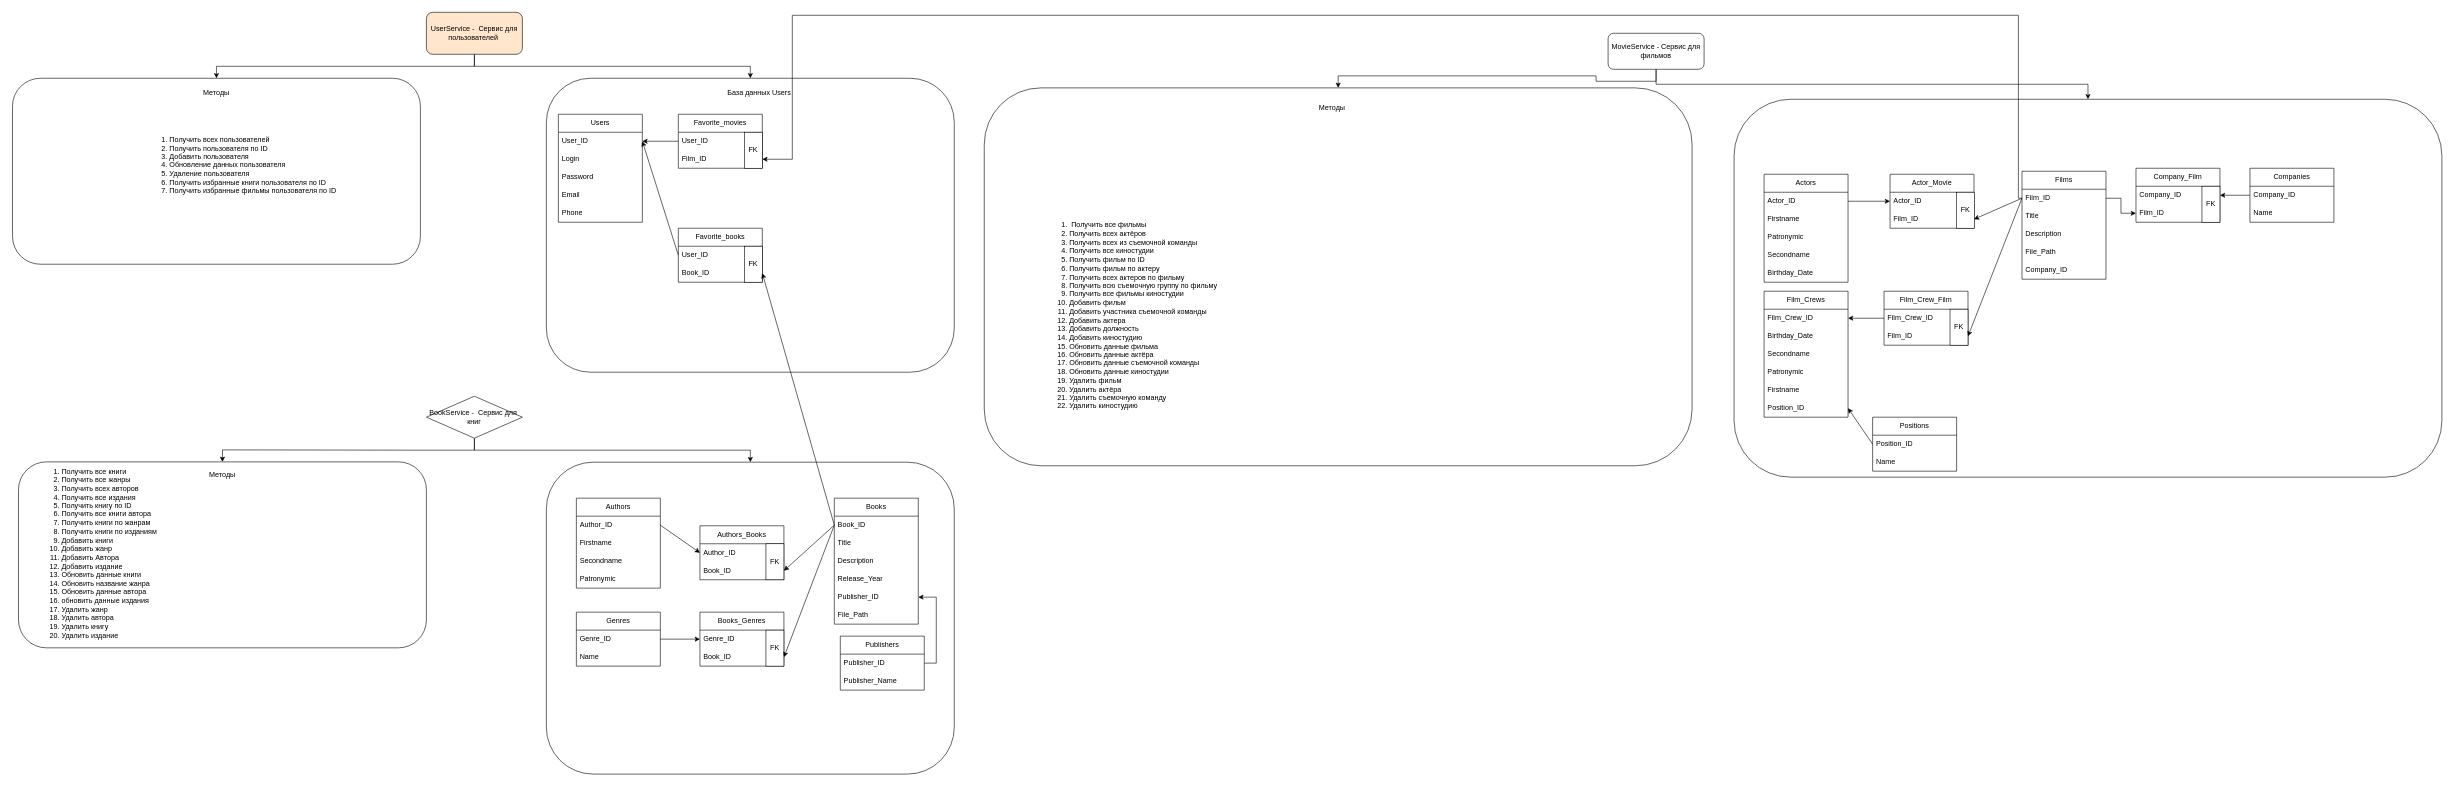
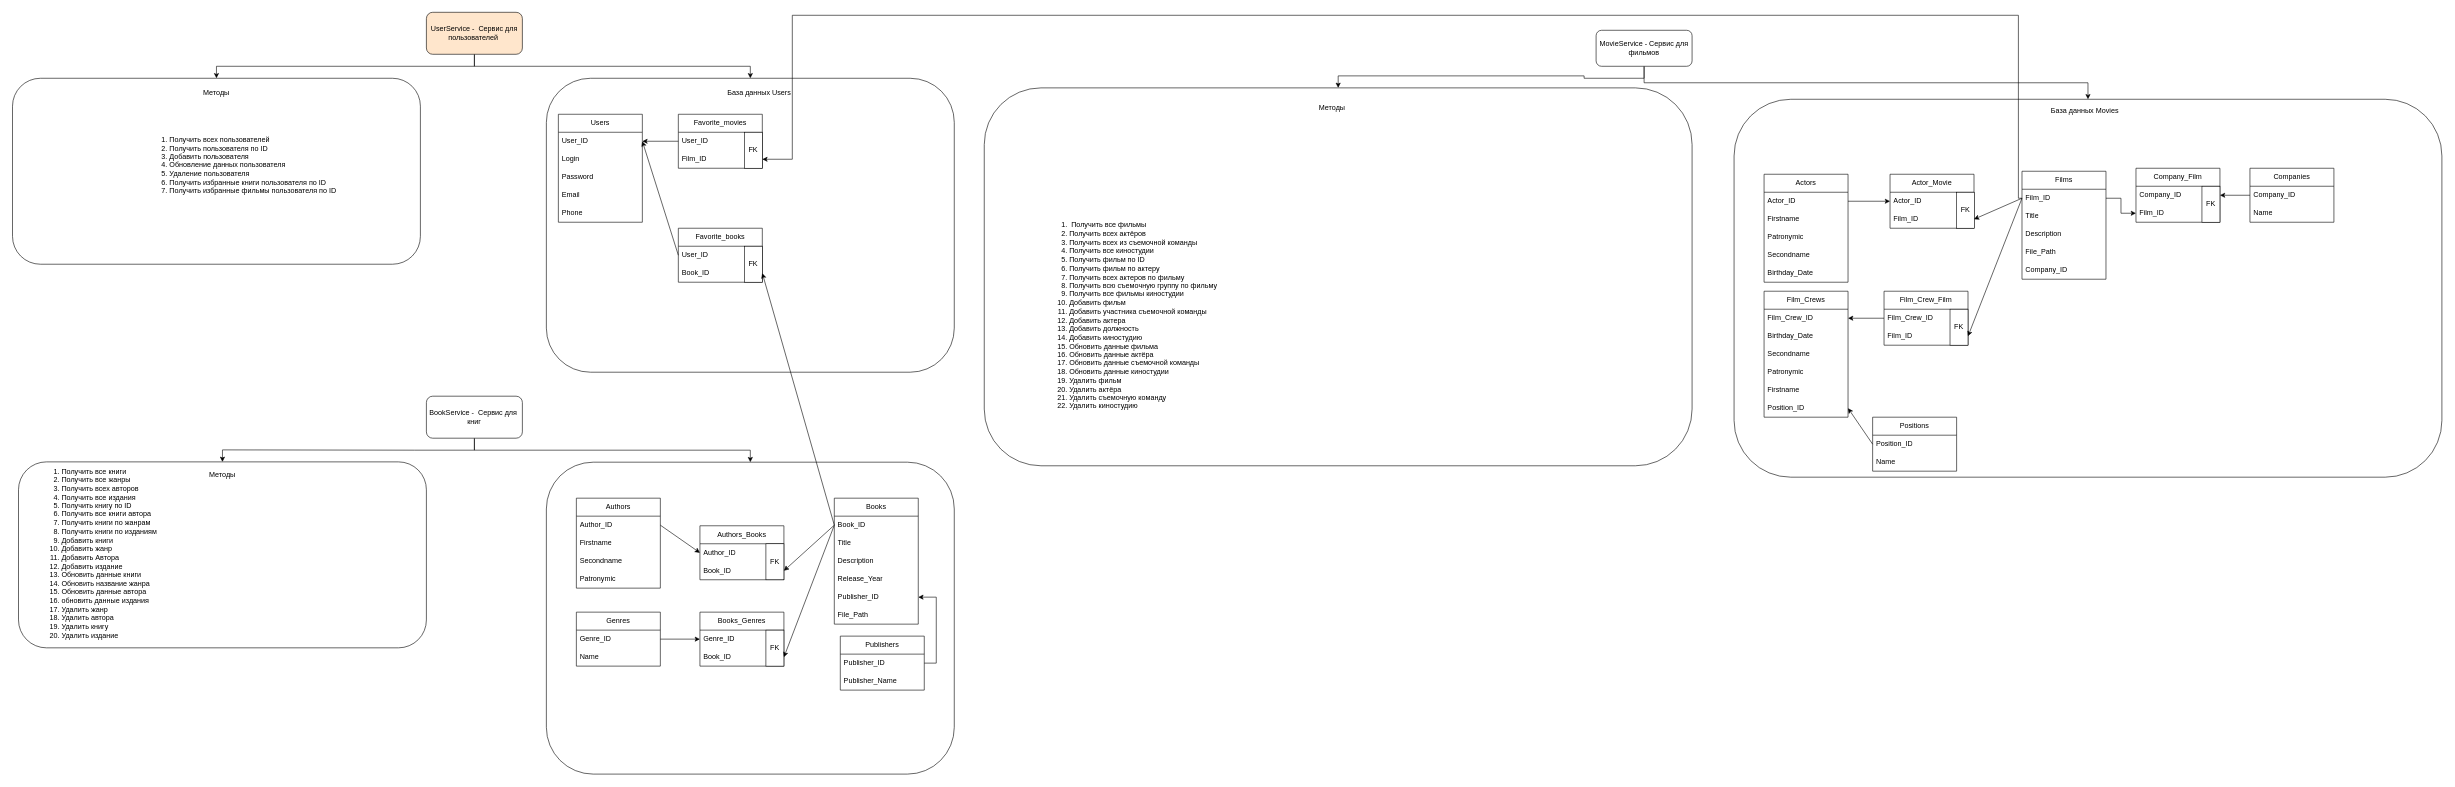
- <mxCell id="67" value="MovieService - Сервис для фильмов" style="rounded=1;whiteSpace=wrap;html=1;" parent="1" vertex="1"><mxGeometry x="2680" y="55" width="160" height="60" as="geometry" /></mxCell>
+ <mxCell id="67" value="MovieService - Сервис для фильмов" style="rounded=1;whiteSpace=wrap;html=1;" parent="1" vertex="1"><mxGeometry x="2660" y="50" width="160" height="60" as="geometry" /></mxCell>
+ <mxCell id="69" value="База данных Movies" style="text;html=1;strokeColor=none;fillColor=none;align=center;verticalAlign=middle;whiteSpace=wrap;rounded=0;" parent="1" vertex="1"><mxGeometry x="3410" y="170" width="130" height="30" as="geometry" /></mxCell>
- <mxCell id="26" value="BookService -&amp;nbsp; Сервис для&amp;nbsp;&lt;br&gt;книг" style="rhombus;whiteSpace=wrap;html=1;" parent="1" vertex="1"><mxGeometry x="710" y="660" width="160" height="70" as="geometry" /></mxCell>
+ <mxCell id="26" value="BookService -&amp;nbsp; Сервис для&amp;nbsp;&lt;br&gt;книг" style="rounded=1;whiteSpace=wrap;html=1;" parent="1" vertex="1"><mxGeometry x="710" y="660" width="160" height="70" as="geometry" /></mxCell>
